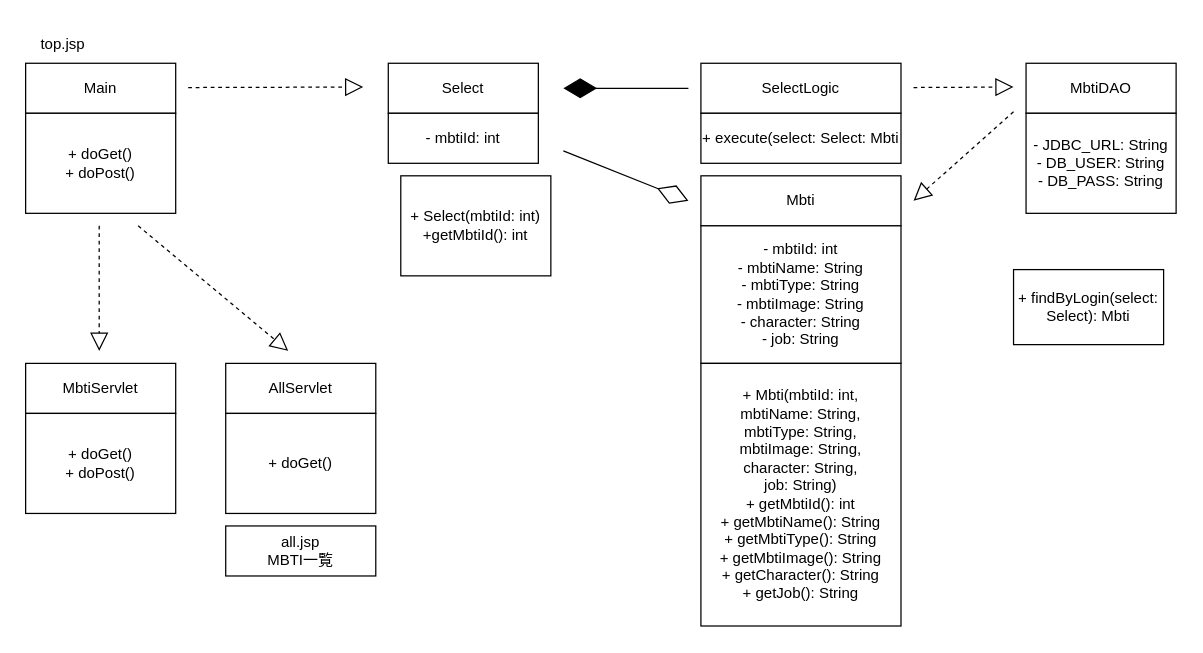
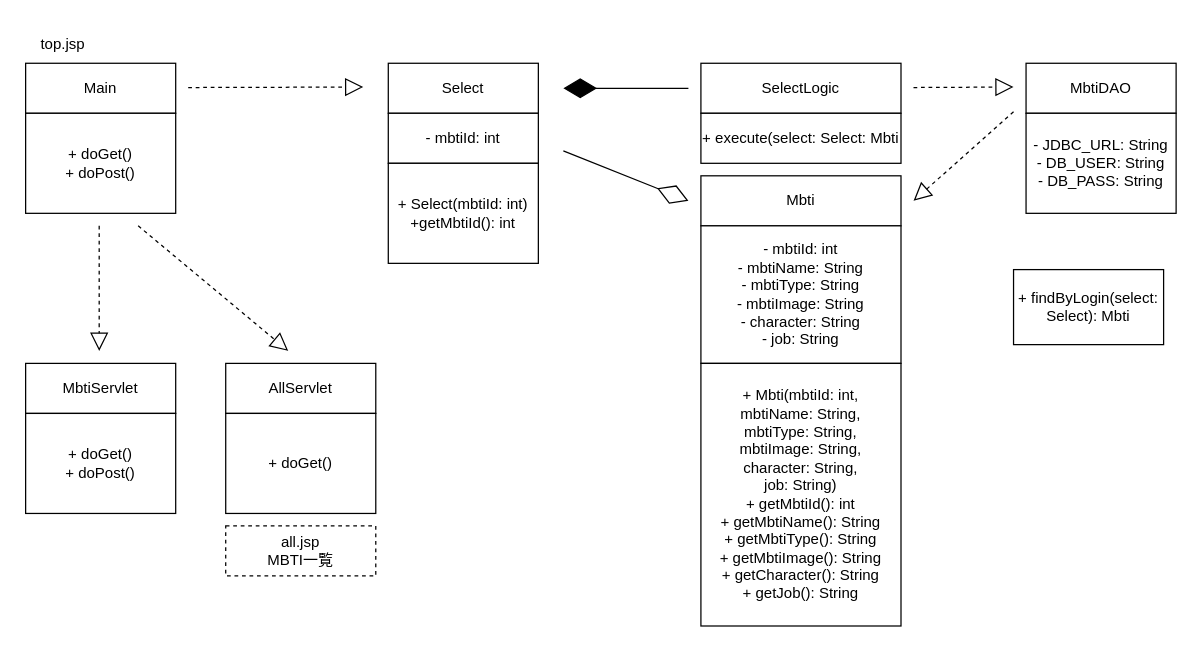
- <mxCell id="16" value="+ Select(mbtiId: int)&lt;br&gt;+getMbtiId(): int" style="rounded=0;whiteSpace=wrap;html=1;" vertex="1" parent="1"><mxGeometry x="320" y="140" width="120" height="80" as="geometry" /></mxCell>
+ <mxCell id="16" value="+ Select(mbtiId: int)&lt;br&gt;+getMbtiId(): int" style="rounded=0;whiteSpace=wrap;html=1;" vertex="1" parent="1"><mxGeometry x="310" y="130" width="120" height="80" as="geometry" /></mxCell>
- <mxCell id="5" value="all.jsp&lt;br&gt;MBTI一覧" style="rounded=0;whiteSpace=wrap;html=1;" parent="1" vertex="1"><mxGeometry x="180" y="420" width="120" height="40" as="geometry" /></mxCell>
+ <mxCell id="5" value="all.jsp&lt;br&gt;MBTI一覧" style="rounded=0;whiteSpace=wrap;html=1;dashed=1;" parent="1" vertex="1"><mxGeometry x="180" y="420" width="120" height="40" as="geometry" /></mxCell>
